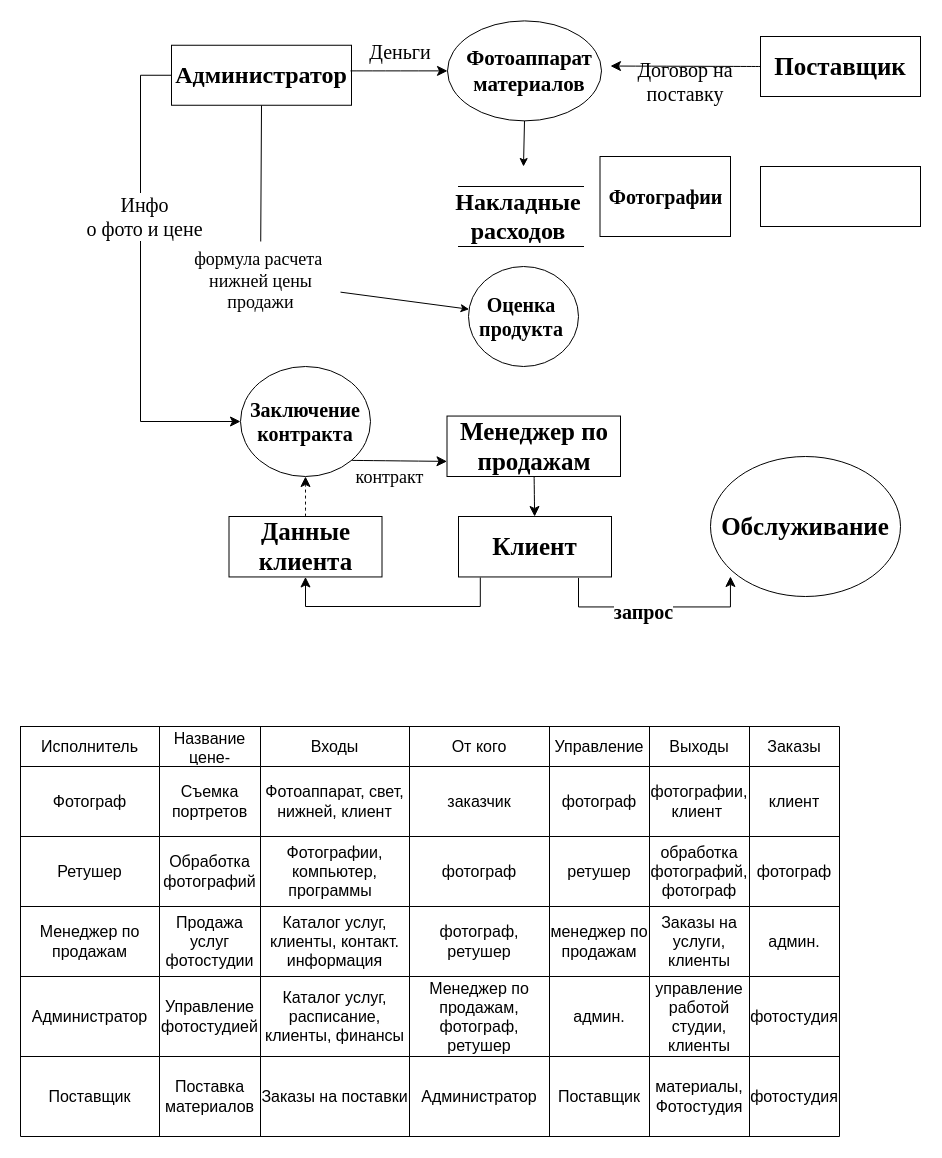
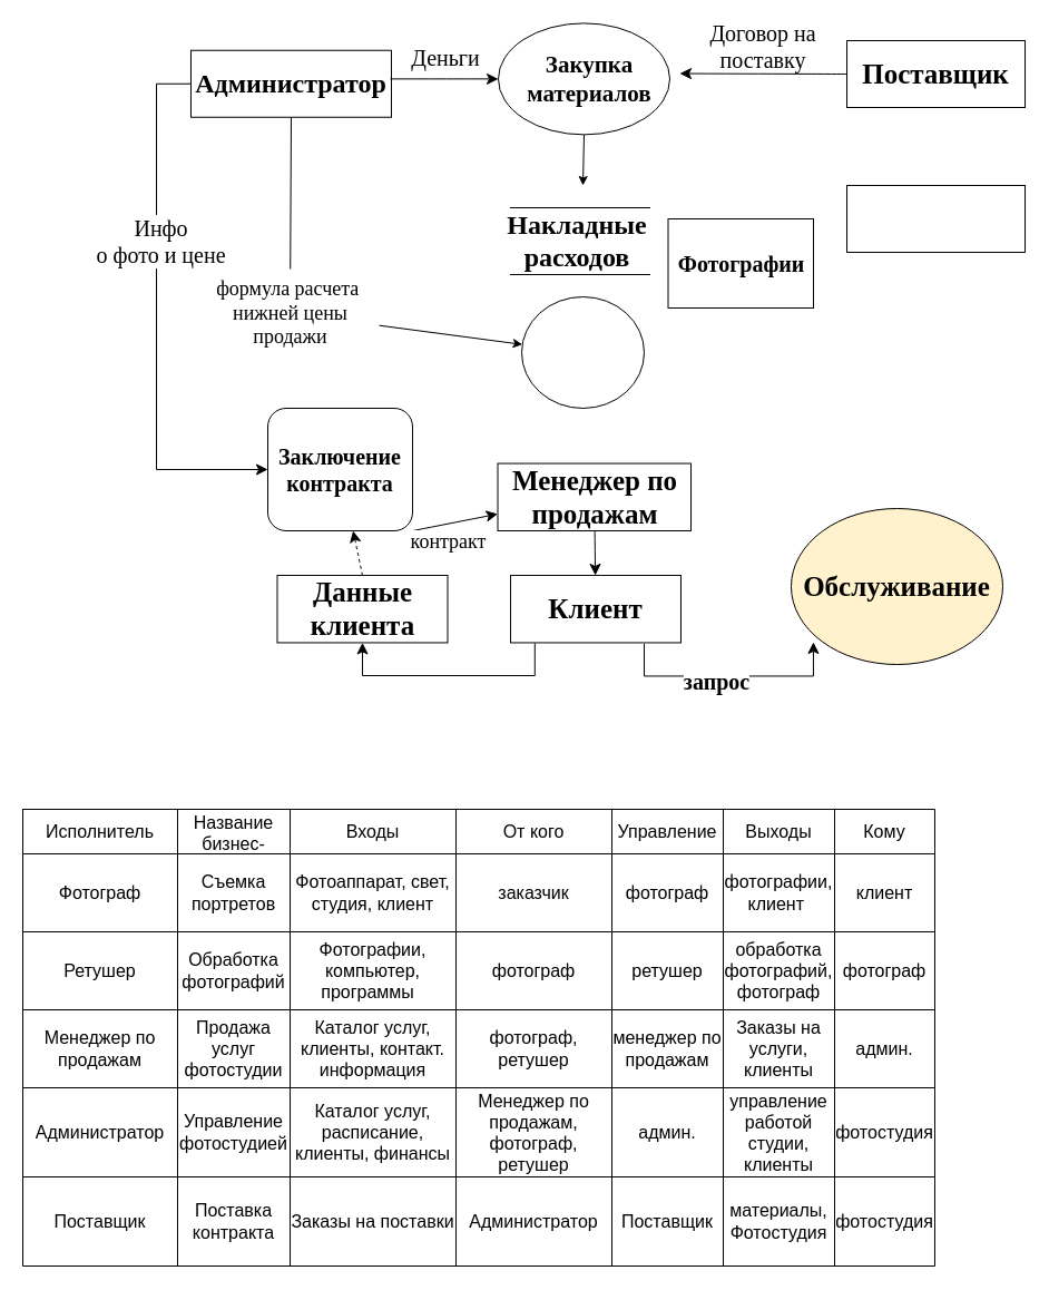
- <mxCell id="20" value="&lt;font style=&quot;font-size: 21px;&quot; face=&quot;Times New Roman&quot;&gt;&lt;b&gt;Фотоаппарат материалов&lt;/b&gt;&lt;/font&gt;" style="text;html=1;strokeColor=none;fillColor=none;align=center;verticalAlign=middle;whiteSpace=wrap;rounded=0;fontSize=16;" vertex="1" parent="1"><mxGeometry x="458" y="36" width="142" height="70" as="geometry" /></mxCell>
+ <mxCell id="20" value="&lt;font style=&quot;font-size: 21px;&quot; face=&quot;Times New Roman&quot;&gt;&lt;b&gt;Закупка материалов&lt;/b&gt;&lt;/font&gt;" style="text;html=1;strokeColor=none;fillColor=none;align=center;verticalAlign=middle;whiteSpace=wrap;rounded=0;fontSize=16;" vertex="1" parent="1"><mxGeometry x="458" y="36" width="142" height="70" as="geometry" /></mxCell>
- <mxCell id="28" value="&lt;font face=&quot;Times New Roman&quot; style=&quot;font-size: 20px;&quot;&gt;Договор на поставку&lt;/font&gt;" style="text;html=1;strokeColor=none;fillColor=none;align=center;verticalAlign=middle;whiteSpace=wrap;rounded=0;fontSize=16;" vertex="1" parent="1"><mxGeometry x="630" y="66" width="110" height="30" as="geometry" /></mxCell>
+ <mxCell id="28" value="&lt;font face=&quot;Times New Roman&quot; style=&quot;font-size: 20px;&quot;&gt;Договор на поставку&lt;/font&gt;" style="text;html=1;strokeColor=none;fillColor=none;align=center;verticalAlign=middle;whiteSpace=wrap;rounded=0;fontSize=16;" vertex="1" parent="1"><mxGeometry x="630" y="26" width="110" height="30" as="geometry" /></mxCell>
- <mxCell id="12" value="&lt;font style=&quot;font-size: 20px;&quot; face=&quot;Times New Roman&quot;&gt;&lt;b&gt;Фотографии&lt;/b&gt;&lt;/font&gt;" style="rounded=0;whiteSpace=wrap;html=1;" parent="1" vertex="1"><mxGeometry x="599.5" y="156" width="130.5" height="80" as="geometry" /></mxCell>
+ <mxCell id="12" value="&lt;font style=&quot;font-size: 20px;&quot; face=&quot;Times New Roman&quot;&gt;&lt;b&gt;Фотографии&lt;/b&gt;&lt;/font&gt;" style="rounded=0;whiteSpace=wrap;html=1;" parent="1" vertex="1"><mxGeometry x="599.5" y="196" width="130.5" height="80" as="geometry" /></mxCell>
- <mxCell id="78" value="&lt;b&gt;&lt;font style=&quot;font-size: 20px;&quot; face=&quot;Times New Roman&quot;&gt;Оценка продукта&lt;/font&gt;&lt;/b&gt;" style="text;html=1;strokeColor=none;fillColor=none;align=center;verticalAlign=middle;whiteSpace=wrap;rounded=0;fontSize=16;" vertex="1" parent="1"><mxGeometry x="490.5" y="301" width="60" height="30" as="geometry" /></mxCell>
- <mxCell id="3" value="&lt;font size=&quot;1&quot; face=&quot;Times New Roman&quot; style=&quot;&quot;&gt;&lt;b style=&quot;font-size: 20px;&quot;&gt;Заключение контракта&lt;/b&gt;&lt;/font&gt;" style="ellipse;whiteSpace=wrap;html=1;" parent="1" vertex="1"><mxGeometry x="240" y="366" width="130" height="110" as="geometry" /></mxCell>
+ <mxCell id="3" value="&lt;font size=&quot;1&quot; face=&quot;Times New Roman&quot; style=&quot;&quot;&gt;&lt;b style=&quot;font-size: 20px;&quot;&gt;Заключение контракта&lt;/b&gt;&lt;/font&gt;" style="whiteSpace=wrap;html=1;rounded=1;" parent="1" vertex="1"><mxGeometry x="240" y="366" width="130" height="110" as="geometry" /></mxCell>
- <mxCell id="4" value="&lt;font style=&quot;font-size: 25px;&quot; face=&quot;Times New Roman&quot;&gt;&lt;b&gt;Обслуживание&lt;/b&gt;&lt;/font&gt;" style="ellipse;whiteSpace=wrap;html=1;" parent="1" vertex="1"><mxGeometry x="710" y="456" width="190" height="140" as="geometry" /></mxCell>
+ <mxCell id="4" value="&lt;font style=&quot;font-size: 25px;&quot; face=&quot;Times New Roman&quot;&gt;&lt;b&gt;Обслуживание&lt;/b&gt;&lt;/font&gt;" style="ellipse;whiteSpace=wrap;html=1;fillColor=#fff2cc;" parent="1" vertex="1"><mxGeometry x="710" y="456" width="190" height="140" as="geometry" /></mxCell>
- <mxCell id="11" value="&lt;b&gt;&lt;font style=&quot;font-size: 25px;&quot; face=&quot;Times New Roman&quot;&gt;Данные клиента&lt;/font&gt;&lt;/b&gt;" style="rounded=0;whiteSpace=wrap;html=1;" parent="1" vertex="1"><mxGeometry x="228.5" y="516" width="153" height="60.45" as="geometry" /></mxCell>
+ <mxCell id="11" value="&lt;b&gt;&lt;font style=&quot;font-size: 25px;&quot; face=&quot;Times New Roman&quot;&gt;Данные клиента&lt;/font&gt;&lt;/b&gt;" style="rounded=0;whiteSpace=wrap;html=1;" parent="1" vertex="1"><mxGeometry x="248.5" y="516" width="153" height="60.45" as="geometry" /></mxCell>
- <mxCell id="32" value="Название цене-процесса" style="shape=partialRectangle;html=1;whiteSpace=wrap;connectable=0;strokeColor=inherit;overflow=hidden;fillColor=none;top=0;left=0;bottom=0;right=0;pointerEvents=1;fontSize=16;" vertex="1" parent="30"><mxGeometry x="139" width="101" height="40" as="geometry"><mxRectangle width="101" height="40" as="alternateBounds" /></mxGeometry></mxCell>
+ <mxCell id="32" value="Название бизнес-процесса" style="shape=partialRectangle;html=1;whiteSpace=wrap;connectable=0;strokeColor=inherit;overflow=hidden;fillColor=none;top=0;left=0;bottom=0;right=0;pointerEvents=1;fontSize=16;" vertex="1" parent="30"><mxGeometry x="139" width="101" height="40" as="geometry"><mxRectangle width="101" height="40" as="alternateBounds" /></mxGeometry></mxCell>
- <mxCell id="37" value="Заказы" style="shape=partialRectangle;html=1;whiteSpace=wrap;connectable=0;strokeColor=inherit;overflow=hidden;fillColor=none;top=0;left=0;bottom=0;right=0;pointerEvents=1;fontSize=16;" vertex="1" parent="30"><mxGeometry x="729" width="90" height="40" as="geometry"><mxRectangle width="90" height="40" as="alternateBounds" /></mxGeometry></mxCell>
+ <mxCell id="37" value="Кому" style="shape=partialRectangle;html=1;whiteSpace=wrap;connectable=0;strokeColor=inherit;overflow=hidden;fillColor=none;top=0;left=0;bottom=0;right=0;pointerEvents=1;fontSize=16;" vertex="1" parent="30"><mxGeometry x="729" width="90" height="40" as="geometry"><mxRectangle width="90" height="40" as="alternateBounds" /></mxGeometry></mxCell>
- <mxCell id="41" value="Фотоаппарат, свет, нижней, клиент" style="shape=partialRectangle;html=1;whiteSpace=wrap;connectable=0;strokeColor=inherit;overflow=hidden;fillColor=none;top=0;left=0;bottom=0;right=0;pointerEvents=1;fontSize=16;" vertex="1" parent="38"><mxGeometry x="240" width="149" height="70" as="geometry"><mxRectangle width="149" height="70" as="alternateBounds" /></mxGeometry></mxCell>
+ <mxCell id="41" value="Фотоаппарат, свет, студия, клиент" style="shape=partialRectangle;html=1;whiteSpace=wrap;connectable=0;strokeColor=inherit;overflow=hidden;fillColor=none;top=0;left=0;bottom=0;right=0;pointerEvents=1;fontSize=16;" vertex="1" parent="38"><mxGeometry x="240" width="149" height="70" as="geometry"><mxRectangle width="149" height="70" as="alternateBounds" /></mxGeometry></mxCell>
- <mxCell id="72" value="Поставка материалов" style="shape=partialRectangle;html=1;whiteSpace=wrap;connectable=0;strokeColor=inherit;overflow=hidden;fillColor=none;top=0;left=0;bottom=0;right=0;pointerEvents=1;fontSize=16;" vertex="1" parent="70"><mxGeometry x="139" width="101" height="80" as="geometry"><mxRectangle width="101" height="80" as="alternateBounds" /></mxGeometry></mxCell>
+ <mxCell id="72" value="Поставка контракта" style="shape=partialRectangle;html=1;whiteSpace=wrap;connectable=0;strokeColor=inherit;overflow=hidden;fillColor=none;top=0;left=0;bottom=0;right=0;pointerEvents=1;fontSize=16;" vertex="1" parent="70"><mxGeometry x="139" width="101" height="80" as="geometry"><mxRectangle width="101" height="80" as="alternateBounds" /></mxGeometry></mxCell>
